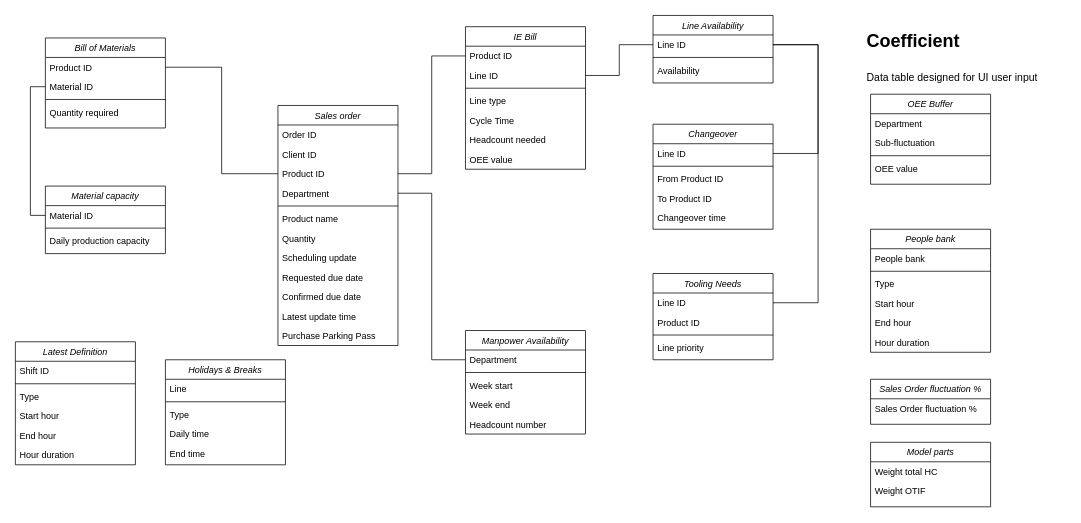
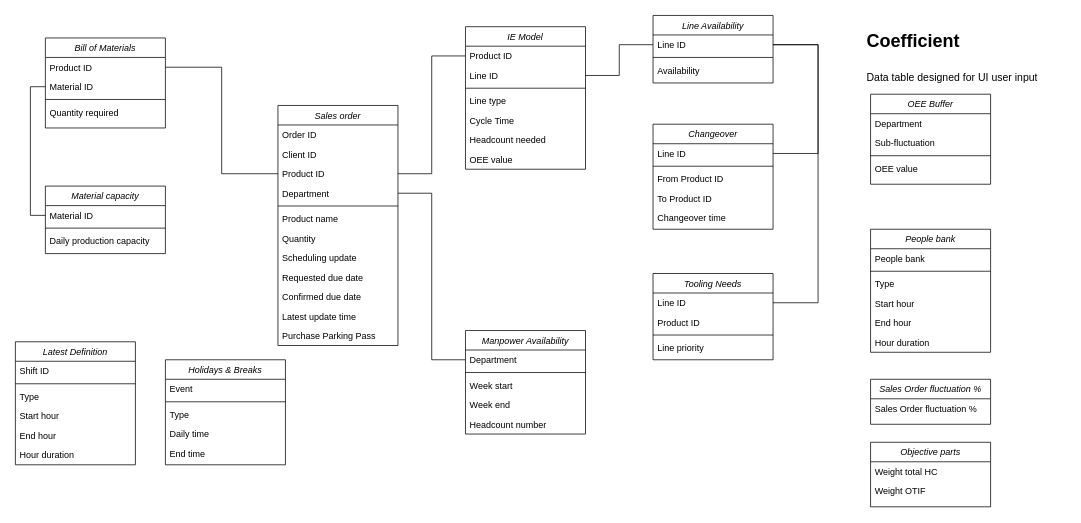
- <mxCell id="19" value="IE Bill" style="swimlane;fontStyle=2;align=center;verticalAlign=top;childLayout=stackLayout;horizontal=1;startSize=26;horizontalStack=0;resizeParent=1;resizeLast=0;collapsible=1;marginBottom=0;rounded=0;shadow=0;strokeWidth=1;" vertex="1" parent="1"><mxGeometry x="620" y="35" width="160" height="190" as="geometry"><mxRectangle x="230" y="140" width="160" height="26" as="alternateBounds" /></mxGeometry></mxCell>
+ <mxCell id="19" value="IE Model" style="swimlane;fontStyle=2;align=center;verticalAlign=top;childLayout=stackLayout;horizontal=1;startSize=26;horizontalStack=0;resizeParent=1;resizeLast=0;collapsible=1;marginBottom=0;rounded=0;shadow=0;strokeWidth=1;" vertex="1" parent="1"><mxGeometry x="620" y="35" width="160" height="190" as="geometry"><mxRectangle x="230" y="140" width="160" height="26" as="alternateBounds" /></mxGeometry></mxCell>
- <mxCell id="52" value="Line" style="text;align=left;verticalAlign=top;spacingLeft=4;spacingRight=4;overflow=hidden;rotatable=0;points=[[0,0.5],[1,0.5]];portConstraint=eastwest;" vertex="1" parent="51"><mxGeometry y="26" width="160" height="26" as="geometry" /></mxCell>
+ <mxCell id="52" value="Event" style="text;align=left;verticalAlign=top;spacingLeft=4;spacingRight=4;overflow=hidden;rotatable=0;points=[[0,0.5],[1,0.5]];portConstraint=eastwest;" vertex="1" parent="51"><mxGeometry y="26" width="160" height="26" as="geometry" /></mxCell>
- <mxCell id="78" value="Model parts" style="swimlane;fontStyle=2;align=center;verticalAlign=top;childLayout=stackLayout;horizontal=1;startSize=26;horizontalStack=0;resizeParent=1;resizeLast=0;collapsible=1;marginBottom=0;rounded=0;shadow=0;strokeWidth=1;" vertex="1" parent="1"><mxGeometry x="1160" y="589" width="160" height="86" as="geometry"><mxRectangle x="230" y="140" width="160" height="26" as="alternateBounds" /></mxGeometry></mxCell>
+ <mxCell id="78" value="Objective parts" style="swimlane;fontStyle=2;align=center;verticalAlign=top;childLayout=stackLayout;horizontal=1;startSize=26;horizontalStack=0;resizeParent=1;resizeLast=0;collapsible=1;marginBottom=0;rounded=0;shadow=0;strokeWidth=1;" vertex="1" parent="1"><mxGeometry x="1160" y="589" width="160" height="86" as="geometry"><mxRectangle x="230" y="140" width="160" height="26" as="alternateBounds" /></mxGeometry></mxCell>
